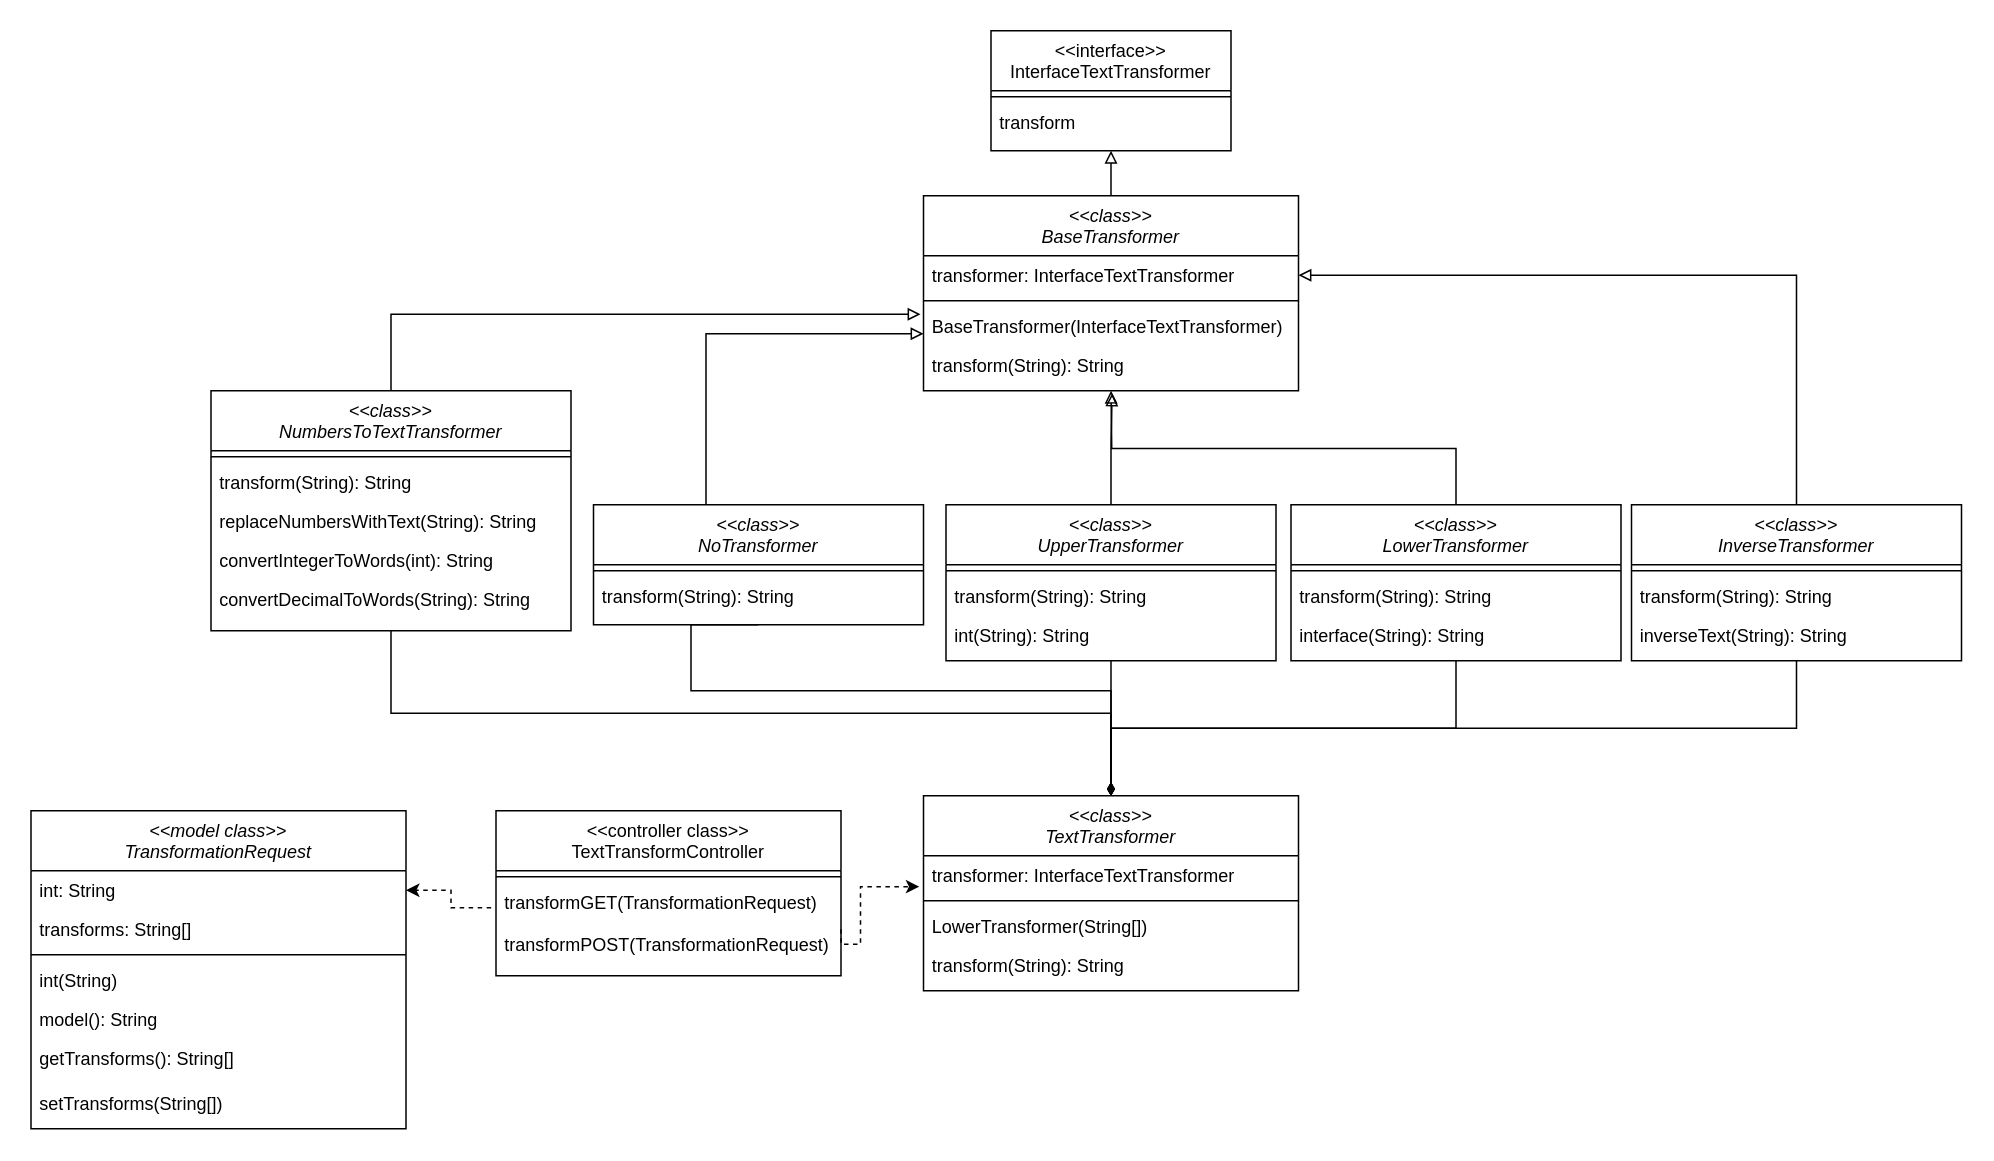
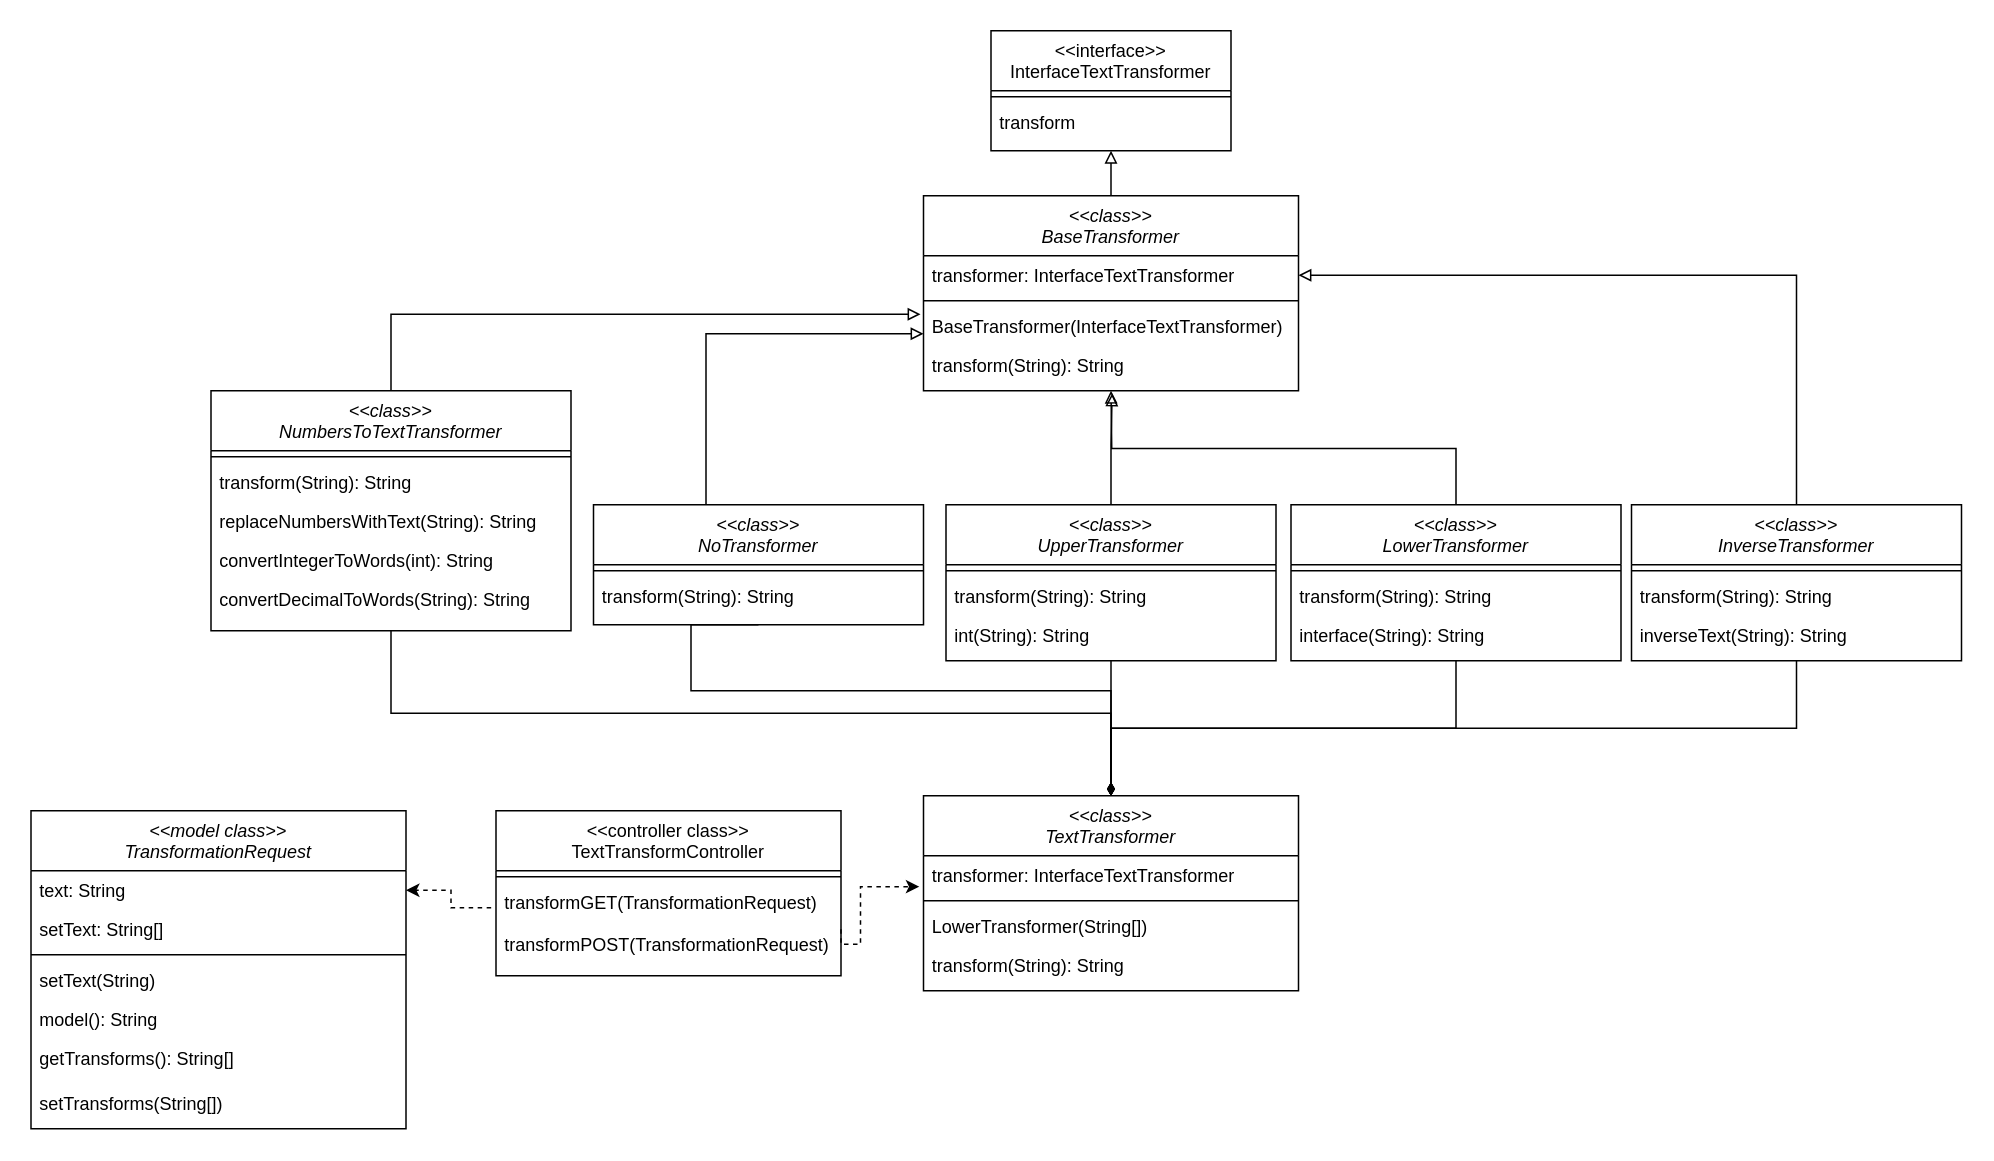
- <mxCell id="45" value="int: String&#10;" style="text;align=left;verticalAlign=top;spacingLeft=4;spacingRight=4;overflow=hidden;rotatable=0;points=[[0,0.5],[1,0.5]];portConstraint=eastwest;rounded=0;shadow=0;html=0;" vertex="1" parent="44"><mxGeometry y="40" width="250" height="26" as="geometry" /></mxCell>
+ <mxCell id="45" value="text: String&#10;" style="text;align=left;verticalAlign=top;spacingLeft=4;spacingRight=4;overflow=hidden;rotatable=0;points=[[0,0.5],[1,0.5]];portConstraint=eastwest;rounded=0;shadow=0;html=0;" vertex="1" parent="44"><mxGeometry y="40" width="250" height="26" as="geometry" /></mxCell>
- <mxCell id="46" value="transforms: String[]&#10;" style="text;align=left;verticalAlign=top;spacingLeft=4;spacingRight=4;overflow=hidden;rotatable=0;points=[[0,0.5],[1,0.5]];portConstraint=eastwest;rounded=0;shadow=0;html=0;" vertex="1" parent="44"><mxGeometry y="66" width="250" height="26" as="geometry" /></mxCell>
+ <mxCell id="46" value="setText: String[]&#10;" style="text;align=left;verticalAlign=top;spacingLeft=4;spacingRight=4;overflow=hidden;rotatable=0;points=[[0,0.5],[1,0.5]];portConstraint=eastwest;rounded=0;shadow=0;html=0;" vertex="1" parent="44"><mxGeometry y="66" width="250" height="26" as="geometry" /></mxCell>
- <mxCell id="48" value="int(String)" style="text;align=left;verticalAlign=top;spacingLeft=4;spacingRight=4;overflow=hidden;rotatable=0;points=[[0,0.5],[1,0.5]];portConstraint=eastwest;" vertex="1" parent="44"><mxGeometry y="100" width="250" height="26" as="geometry" /></mxCell>
+ <mxCell id="48" value="setText(String)" style="text;align=left;verticalAlign=top;spacingLeft=4;spacingRight=4;overflow=hidden;rotatable=0;points=[[0,0.5],[1,0.5]];portConstraint=eastwest;" vertex="1" parent="44"><mxGeometry y="100" width="250" height="26" as="geometry" /></mxCell>
